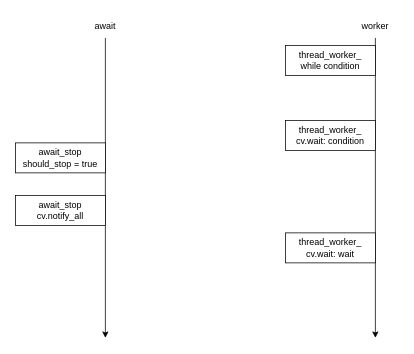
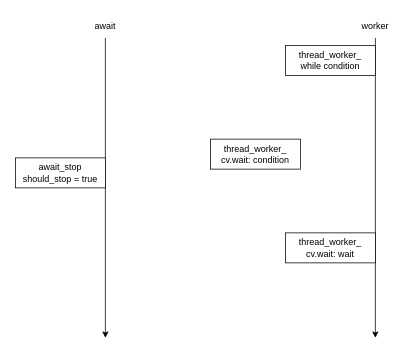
- <mxCell id="7" value="thread_worker_&lt;br&gt;cv.wait: condition" style="rounded=0;whiteSpace=wrap;html=1;" vertex="1" parent="1"><mxGeometry x="380" y="160" width="120" height="40" as="geometry" /></mxCell>
+ <mxCell id="7" value="thread_worker_&lt;br&gt;cv.wait: condition" style="rounded=0;whiteSpace=wrap;html=1;" vertex="1" parent="1"><mxGeometry x="280" y="185" width="120" height="40" as="geometry" /></mxCell>
- <mxCell id="8" value="await_stop&lt;br&gt;should_stop = true" style="rounded=0;whiteSpace=wrap;html=1;" vertex="1" parent="1"><mxGeometry x="20" y="190" width="120" height="40" as="geometry" /></mxCell>
+ <mxCell id="8" value="await_stop&lt;br&gt;should_stop = true" style="rounded=0;whiteSpace=wrap;html=1;" vertex="1" parent="1"><mxGeometry x="20" y="210" width="120" height="40" as="geometry" /></mxCell>
- <mxCell id="9" value="await_stop&lt;br&gt;cv.notify_all" style="rounded=0;whiteSpace=wrap;html=1;" vertex="1" parent="1"><mxGeometry x="20" y="260" width="120" height="40" as="geometry" /></mxCell>
